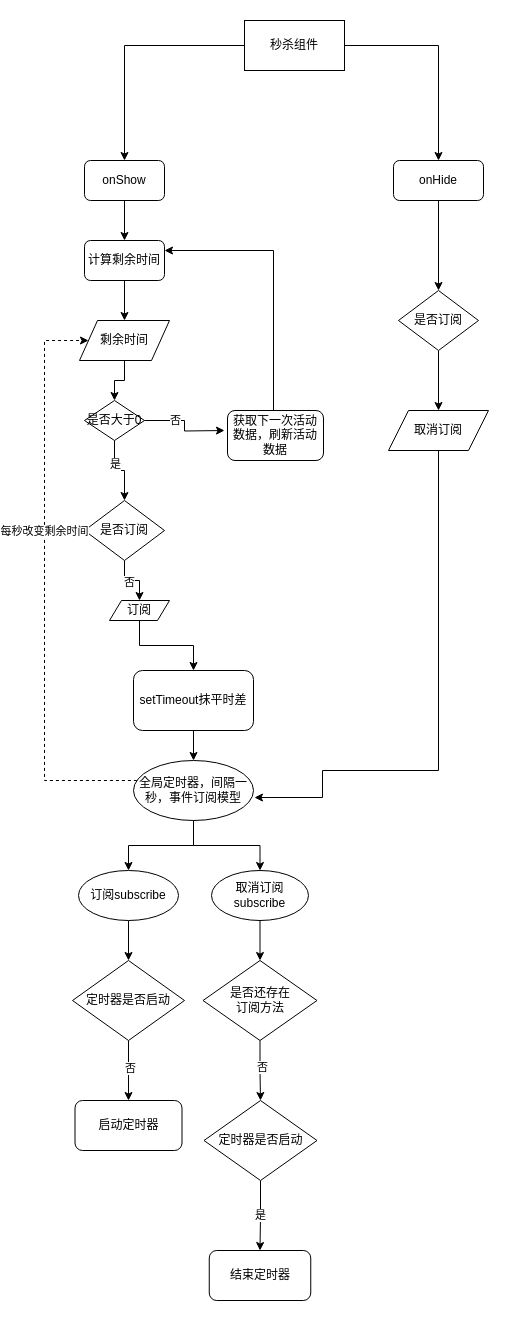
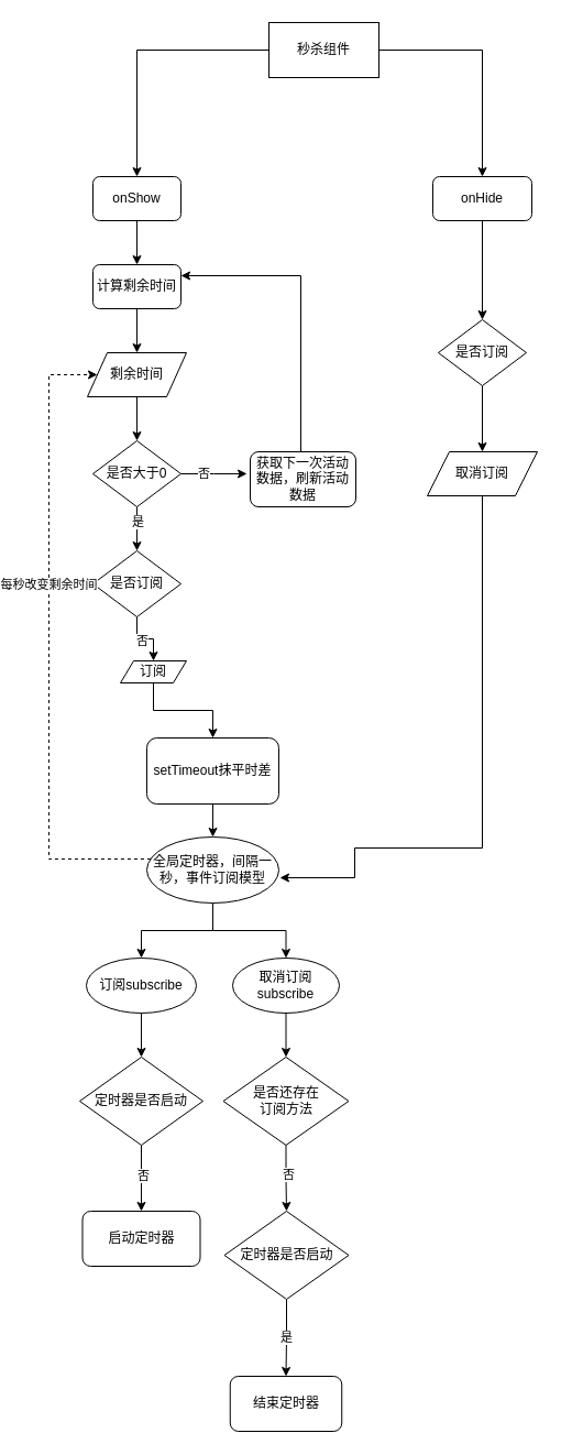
- <mxCell id="17" value="是否大于0" style="rhombus;whiteSpace=wrap;html=1;" parent="1" vertex="1"><mxGeometry x="60" y="400" width="60" height="40" as="geometry" /></mxCell>
+ <mxCell id="17" value="是否大于0" style="rhombus;whiteSpace=wrap;html=1;" parent="1" vertex="1"><mxGeometry x="60" y="400" width="80" height="60" as="geometry" /></mxCell>
